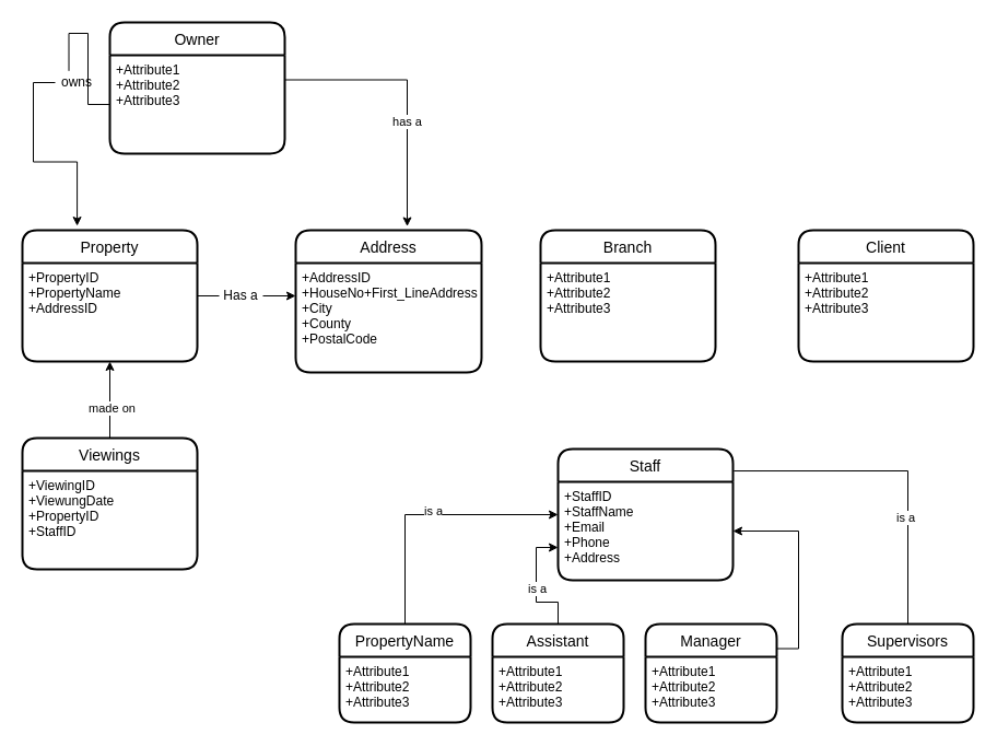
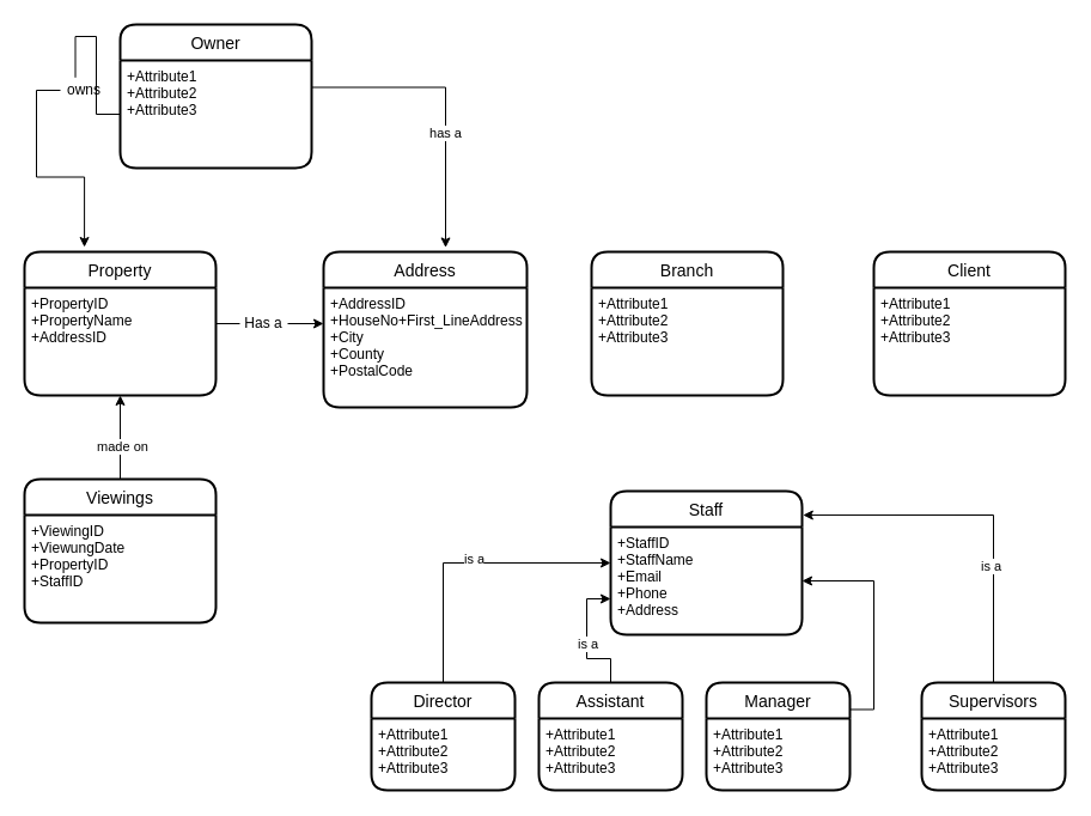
- <mxCell id="26" style="edgeStyle=orthogonalEdgeStyle;rounded=0;orthogonalLoop=1;jettySize=auto;html=1;exitX=0.5;exitY=0;exitDx=0;exitDy=0;entryX=1.005;entryY=0.167;entryDx=0;entryDy=0;entryPerimeter=0;endArrow=none;" edge="1" parent="1" source="28" target="6"><mxGeometry relative="1" as="geometry"><mxPoint x="740" y="350" as="targetPoint" /><Array as="points"><mxPoint x="830" y="430" /></Array></mxGeometry></mxCell>
+ <mxCell id="26" style="edgeStyle=orthogonalEdgeStyle;rounded=0;orthogonalLoop=1;jettySize=auto;html=1;exitX=0.5;exitY=0;exitDx=0;exitDy=0;entryX=1.005;entryY=0.167;entryDx=0;entryDy=0;entryPerimeter=0;" edge="1" parent="1" source="28" target="6"><mxGeometry relative="1" as="geometry"><mxPoint x="740" y="350" as="targetPoint" /><Array as="points"><mxPoint x="830" y="430" /></Array></mxGeometry></mxCell>
- <mxCell id="4" value="PropertyName" style="swimlane;childLayout=stackLayout;horizontal=1;startSize=30;horizontalStack=0;rounded=1;fontSize=14;fontStyle=0;strokeWidth=2;resizeParent=0;resizeLast=1;shadow=0;dashed=0;align=center;" vertex="1" parent="1"><mxGeometry x="310" y="570" width="120" height="90" as="geometry" /></mxCell>
+ <mxCell id="4" value="Director" style="swimlane;childLayout=stackLayout;horizontal=1;startSize=30;horizontalStack=0;rounded=1;fontSize=14;fontStyle=0;strokeWidth=2;resizeParent=0;resizeLast=1;shadow=0;dashed=0;align=center;" vertex="1" parent="1"><mxGeometry x="310" y="570" width="120" height="90" as="geometry" /></mxCell>
